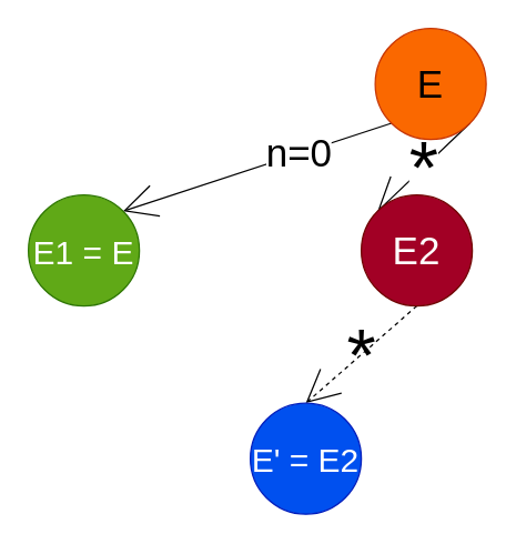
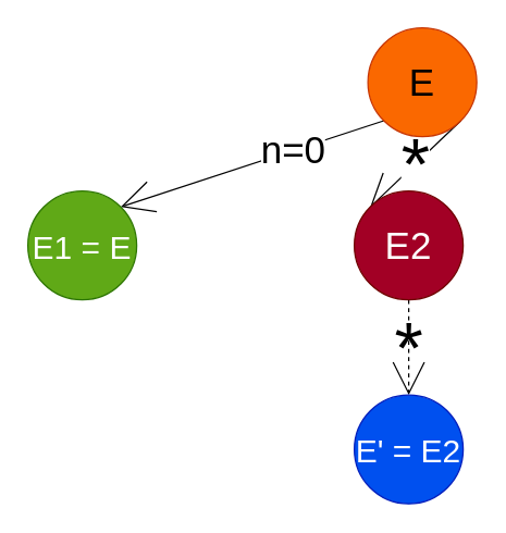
- <mxCell id="8" value="&lt;font style=&quot;font-size: 24px&quot;&gt;E' = E2&lt;/font&gt;" style="ellipse;whiteSpace=wrap;html=1;aspect=fixed;fontSize=28;fillColor=#0050ef;strokeColor=#001DBC;fontColor=#ffffff;" vertex="1" parent="1"><mxGeometry x="180" y="290" width="80" height="80" as="geometry" /></mxCell>
+ <mxCell id="8" value="&lt;font style=&quot;font-size: 24px&quot;&gt;E' = E2&lt;/font&gt;" style="ellipse;whiteSpace=wrap;html=1;aspect=fixed;fontSize=28;fillColor=#0050ef;strokeColor=#001DBC;fontColor=#ffffff;" vertex="1" parent="1"><mxGeometry x="260" y="290" width="80" height="80" as="geometry" /></mxCell>
